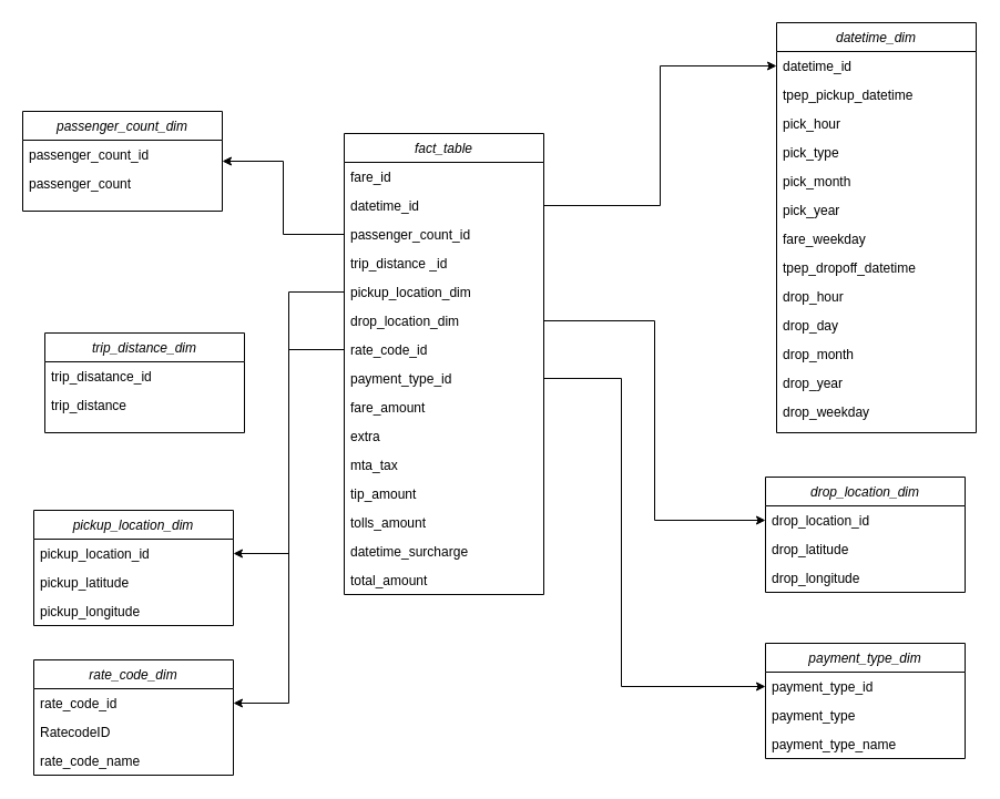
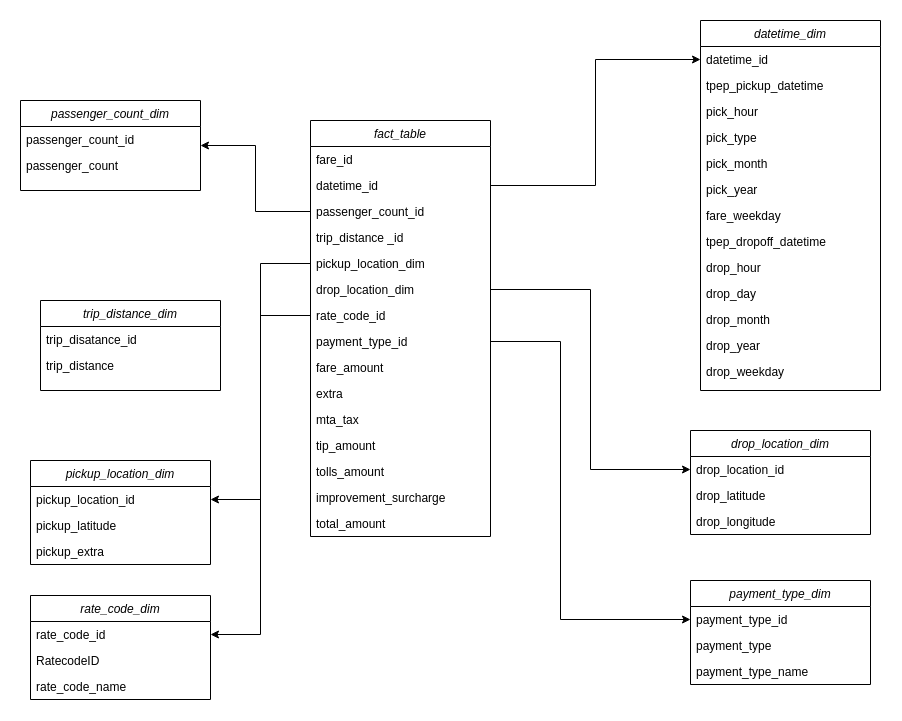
- <mxCell id="16" value="datetime_surcharge" style="text;align=left;verticalAlign=top;spacingLeft=4;spacingRight=4;overflow=hidden;rotatable=0;points=[[0,0.5],[1,0.5]];portConstraint=eastwest;rounded=0;shadow=0;html=0;" vertex="1" parent="2"><mxGeometry y="364" width="180" height="26" as="geometry" /></mxCell>
+ <mxCell id="16" value="improvement_surcharge" style="text;align=left;verticalAlign=top;spacingLeft=4;spacingRight=4;overflow=hidden;rotatable=0;points=[[0,0.5],[1,0.5]];portConstraint=eastwest;rounded=0;shadow=0;html=0;" vertex="1" parent="2"><mxGeometry y="364" width="180" height="26" as="geometry" /></mxCell>
- <mxCell id="42" value="pickup_longitude" style="text;align=left;verticalAlign=top;spacingLeft=4;spacingRight=4;overflow=hidden;rotatable=0;points=[[0,0.5],[1,0.5]];portConstraint=eastwest;rounded=0;shadow=0;html=0;" vertex="1" parent="39"><mxGeometry y="78" width="180" height="26" as="geometry" /></mxCell>
+ <mxCell id="42" value="pickup_extra" style="text;align=left;verticalAlign=top;spacingLeft=4;spacingRight=4;overflow=hidden;rotatable=0;points=[[0,0.5],[1,0.5]];portConstraint=eastwest;rounded=0;shadow=0;html=0;" vertex="1" parent="39"><mxGeometry y="78" width="180" height="26" as="geometry" /></mxCell>
